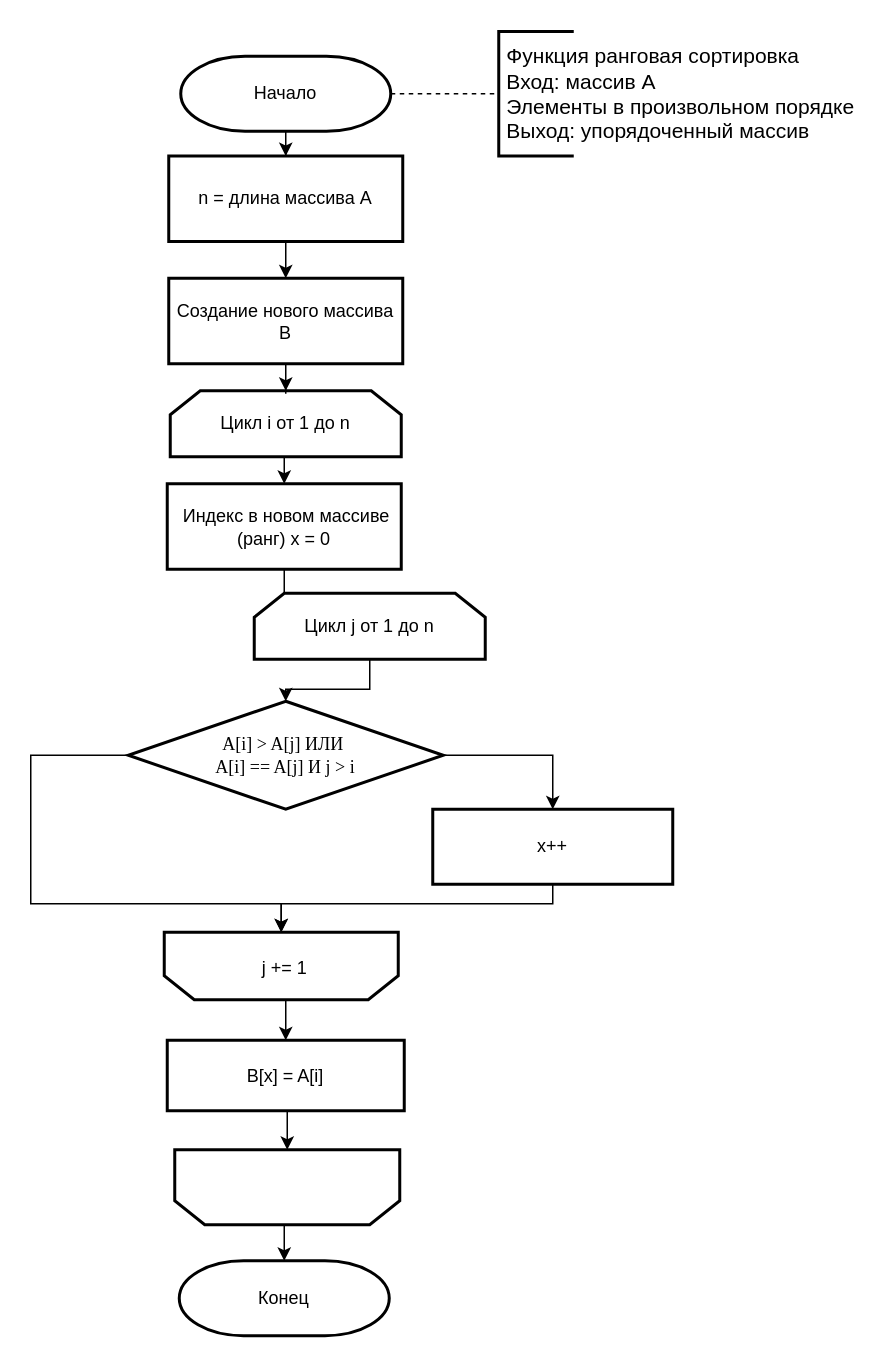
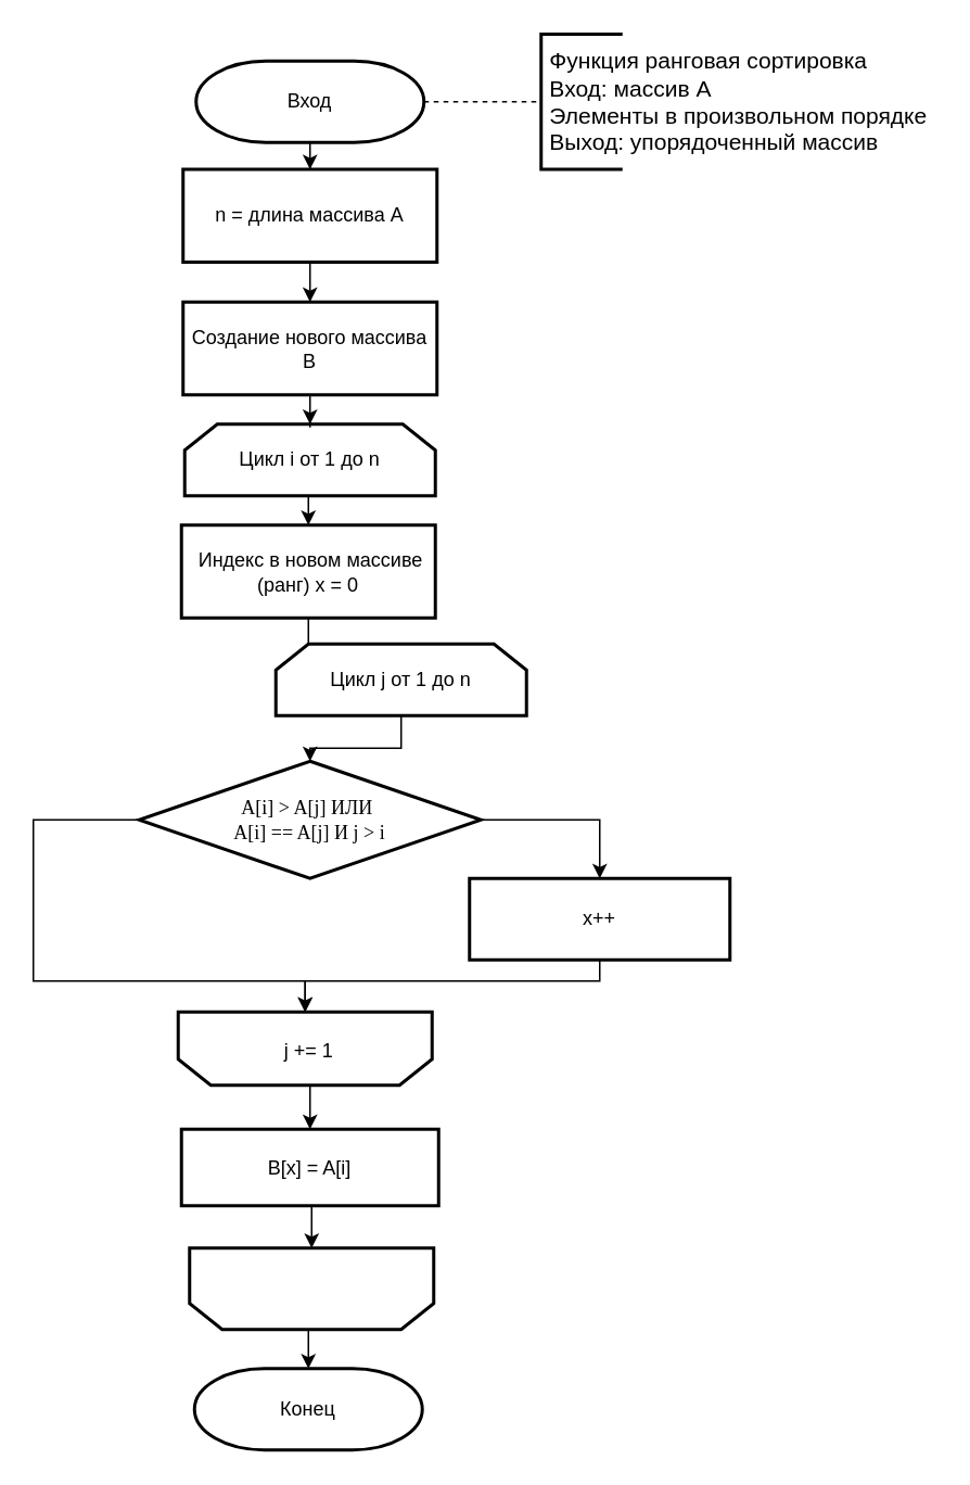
- <mxCell id="4" value="Начало" style="strokeWidth=2;html=1;shape=mxgraph.flowchart.terminator;whiteSpace=wrap;" parent="1" vertex="1"><mxGeometry x="120" y="37" width="140" height="50" as="geometry" /></mxCell>
+ <mxCell id="4" value="Вход" style="strokeWidth=2;html=1;shape=mxgraph.flowchart.terminator;whiteSpace=wrap;" parent="1" vertex="1"><mxGeometry x="120" y="37" width="140" height="50" as="geometry" /></mxCell>
